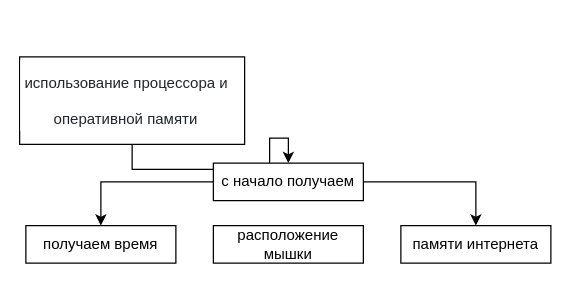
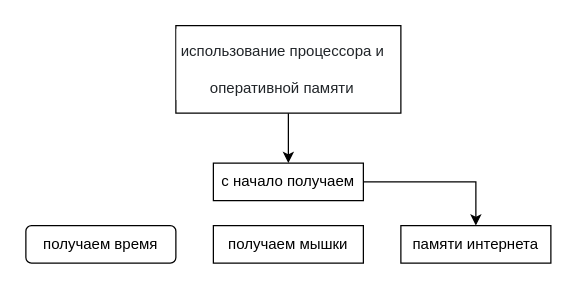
- <mxCell id="6" value="&lt;h1 style=&quot;box-sizing: border-box ; margin-top: 0px ; margin-bottom: 0.5rem ; font-weight: 500 ; line-height: 1.2 ; color: rgb(33 , 37 , 41) ; font-family: , &amp;#34;blinkmacsystemfont&amp;#34; , &amp;#34;segoe ui&amp;#34; , &amp;#34;roboto&amp;#34; , &amp;#34;helvetica neue&amp;#34; , &amp;#34;arial&amp;#34; , &amp;#34;noto sans&amp;#34; , sans-serif , &amp;#34;apple color emoji&amp;#34; , &amp;#34;segoe ui emoji&amp;#34; , &amp;#34;segoe ui symbol&amp;#34; , &amp;#34;noto color emoji&amp;#34; ; text-align: left ; background-color: rgb(255 , 255 , 255)&quot;&gt;&lt;font style=&quot;font-size: 12px&quot;&gt;&amp;nbsp;использование процессора и &lt;span style=&quot;white-space: pre&quot;&gt;&#09;&lt;/span&gt;оперативной памяти&lt;/font&gt;&lt;/h1&gt;" style="rounded=0;whiteSpace=wrap;html=1;" parent="1" vertex="1"><mxGeometry x="15" y="45" width="180" height="70" as="geometry" /></mxCell>
+ <mxCell id="6" value="&lt;h1 style=&quot;box-sizing: border-box ; margin-top: 0px ; margin-bottom: 0.5rem ; font-weight: 500 ; line-height: 1.2 ; color: rgb(33 , 37 , 41) ; font-family: , &amp;#34;blinkmacsystemfont&amp;#34; , &amp;#34;segoe ui&amp;#34; , &amp;#34;roboto&amp;#34; , &amp;#34;helvetica neue&amp;#34; , &amp;#34;arial&amp;#34; , &amp;#34;noto sans&amp;#34; , sans-serif , &amp;#34;apple color emoji&amp;#34; , &amp;#34;segoe ui emoji&amp;#34; , &amp;#34;segoe ui symbol&amp;#34; , &amp;#34;noto color emoji&amp;#34; ; text-align: left ; background-color: rgb(255 , 255 , 255)&quot;&gt;&lt;font style=&quot;font-size: 12px&quot;&gt;&amp;nbsp;использование процессора и &lt;span style=&quot;white-space: pre&quot;&gt;&#09;&lt;/span&gt;оперативной памяти&lt;/font&gt;&lt;/h1&gt;" style="rounded=0;whiteSpace=wrap;html=1;" parent="1" vertex="1"><mxGeometry x="140" y="20" width="180" height="70" as="geometry" /></mxCell>
- <mxCell id="8" style="edgeStyle=orthogonalEdgeStyle;rounded=0;orthogonalLoop=1;jettySize=auto;html=1;entryX=0.5;entryY=0;entryDx=0;entryDy=0;fontSize=12;" parent="1" source="9" target="2" edge="1"><mxGeometry relative="1" as="geometry" /></mxCell>
- <mxCell id="2" value="получаем время" style="rounded=0;whiteSpace=wrap;html=1;" parent="1" vertex="1"><mxGeometry x="20" y="180" width="120" height="30" as="geometry" /></mxCell>
+ <mxCell id="2" value="получаем время" style="whiteSpace=wrap;html=1;rounded=1;" parent="1" vertex="1"><mxGeometry x="20" y="180" width="120" height="30" as="geometry" /></mxCell>
- <mxCell id="3" value="расположение мышки" style="rounded=0;whiteSpace=wrap;html=1;" parent="1" vertex="1"><mxGeometry x="170" y="180" width="120" height="30" as="geometry" /></mxCell>
+ <mxCell id="3" value="получаем мышки" style="rounded=0;whiteSpace=wrap;html=1;" parent="1" vertex="1"><mxGeometry x="170" y="180" width="120" height="30" as="geometry" /></mxCell>
